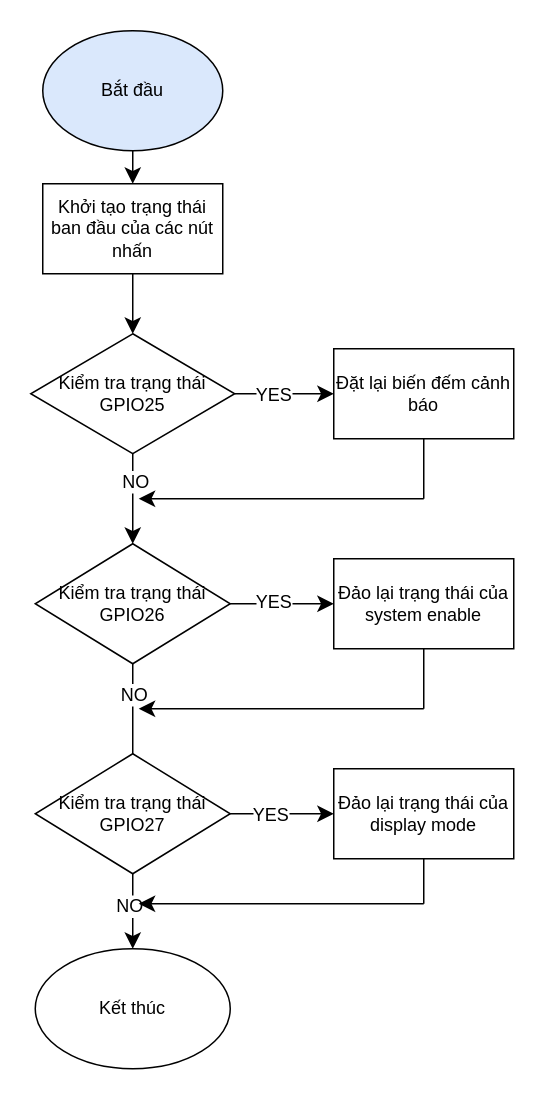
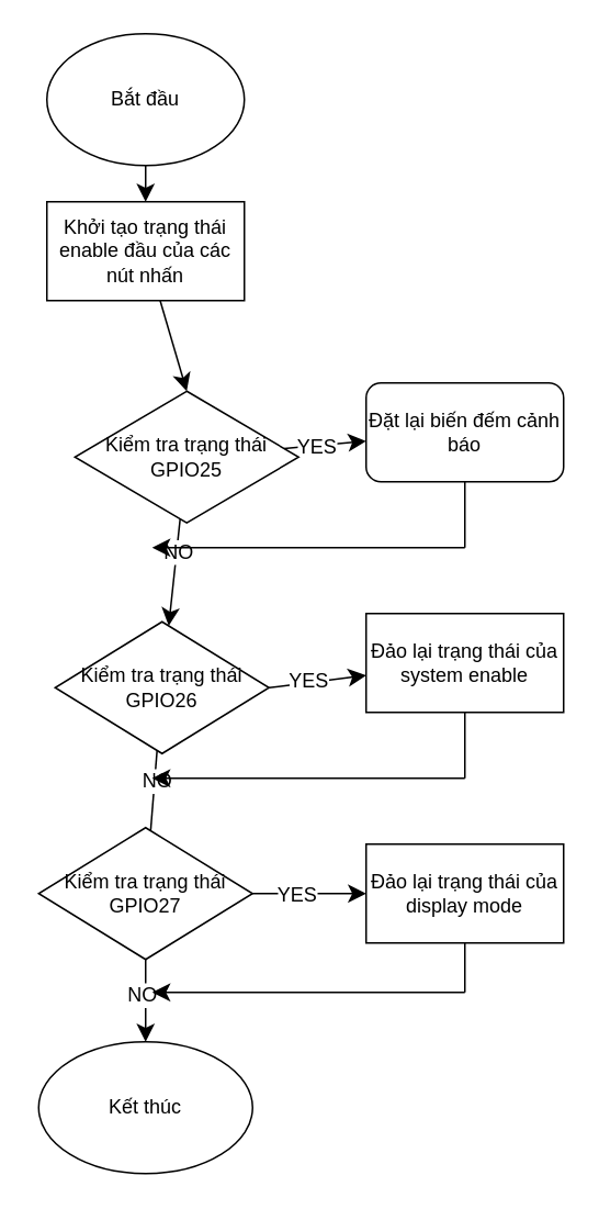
- <mxCell id="3" value="Bắt đầu" style="ellipse;whiteSpace=wrap;html=1;fillColor=#dae8fc;" vertex="1" parent="1"><mxGeometry x="28" y="20" width="120" height="80" as="geometry" /></mxCell>
+ <mxCell id="3" value="Bắt đầu" style="ellipse;whiteSpace=wrap;html=1;" vertex="1" parent="1"><mxGeometry x="28" y="20" width="120" height="80" as="geometry" /></mxCell>
- <mxCell id="18" value="Khởi tạo trạng thái ban đầu của các nút nhấn" style="rounded=0;whiteSpace=wrap;html=1;" vertex="1" parent="1"><mxGeometry x="28" y="122" width="120" height="60" as="geometry" /></mxCell>
+ <mxCell id="18" value="Khởi tạo trạng thái enable đầu của các nút nhấn" style="rounded=0;whiteSpace=wrap;html=1;" vertex="1" parent="1"><mxGeometry x="28" y="122" width="120" height="60" as="geometry" /></mxCell>
- <mxCell id="8" value="Kiểm tra trạng thái&lt;br&gt;GPIO25" style="rhombus;whiteSpace=wrap;html=1;" vertex="1" parent="1"><mxGeometry x="20" y="222" width="136" height="80" as="geometry" /></mxCell>
+ <mxCell id="8" value="Kiểm tra trạng thái&lt;br&gt;GPIO25" style="rhombus;whiteSpace=wrap;html=1;" vertex="1" parent="1"><mxGeometry x="45" y="237" width="136" height="80" as="geometry" /></mxCell>
- <mxCell id="19" value="Đặt lại biến đếm cảnh báo" style="whiteSpace=wrap;html=1;" vertex="1" parent="1"><mxGeometry x="222" y="232" width="120" height="60" as="geometry" /></mxCell>
+ <mxCell id="19" value="Đặt lại biến đếm cảnh báo" style="whiteSpace=wrap;html=1;rounded=1;" vertex="1" parent="1"><mxGeometry x="222" y="232" width="120" height="60" as="geometry" /></mxCell>
- <mxCell id="11" value="Kiểm tra trạng thái&lt;br&gt;GPIO26" style="rhombus;whiteSpace=wrap;html=1;" vertex="1" parent="1"><mxGeometry x="23" y="362" width="130" height="80" as="geometry" /></mxCell>
+ <mxCell id="11" value="Kiểm tra trạng thái&lt;br&gt;GPIO26" style="rhombus;whiteSpace=wrap;html=1;" vertex="1" parent="1"><mxGeometry x="33" y="377" width="130" height="80" as="geometry" /></mxCell>
